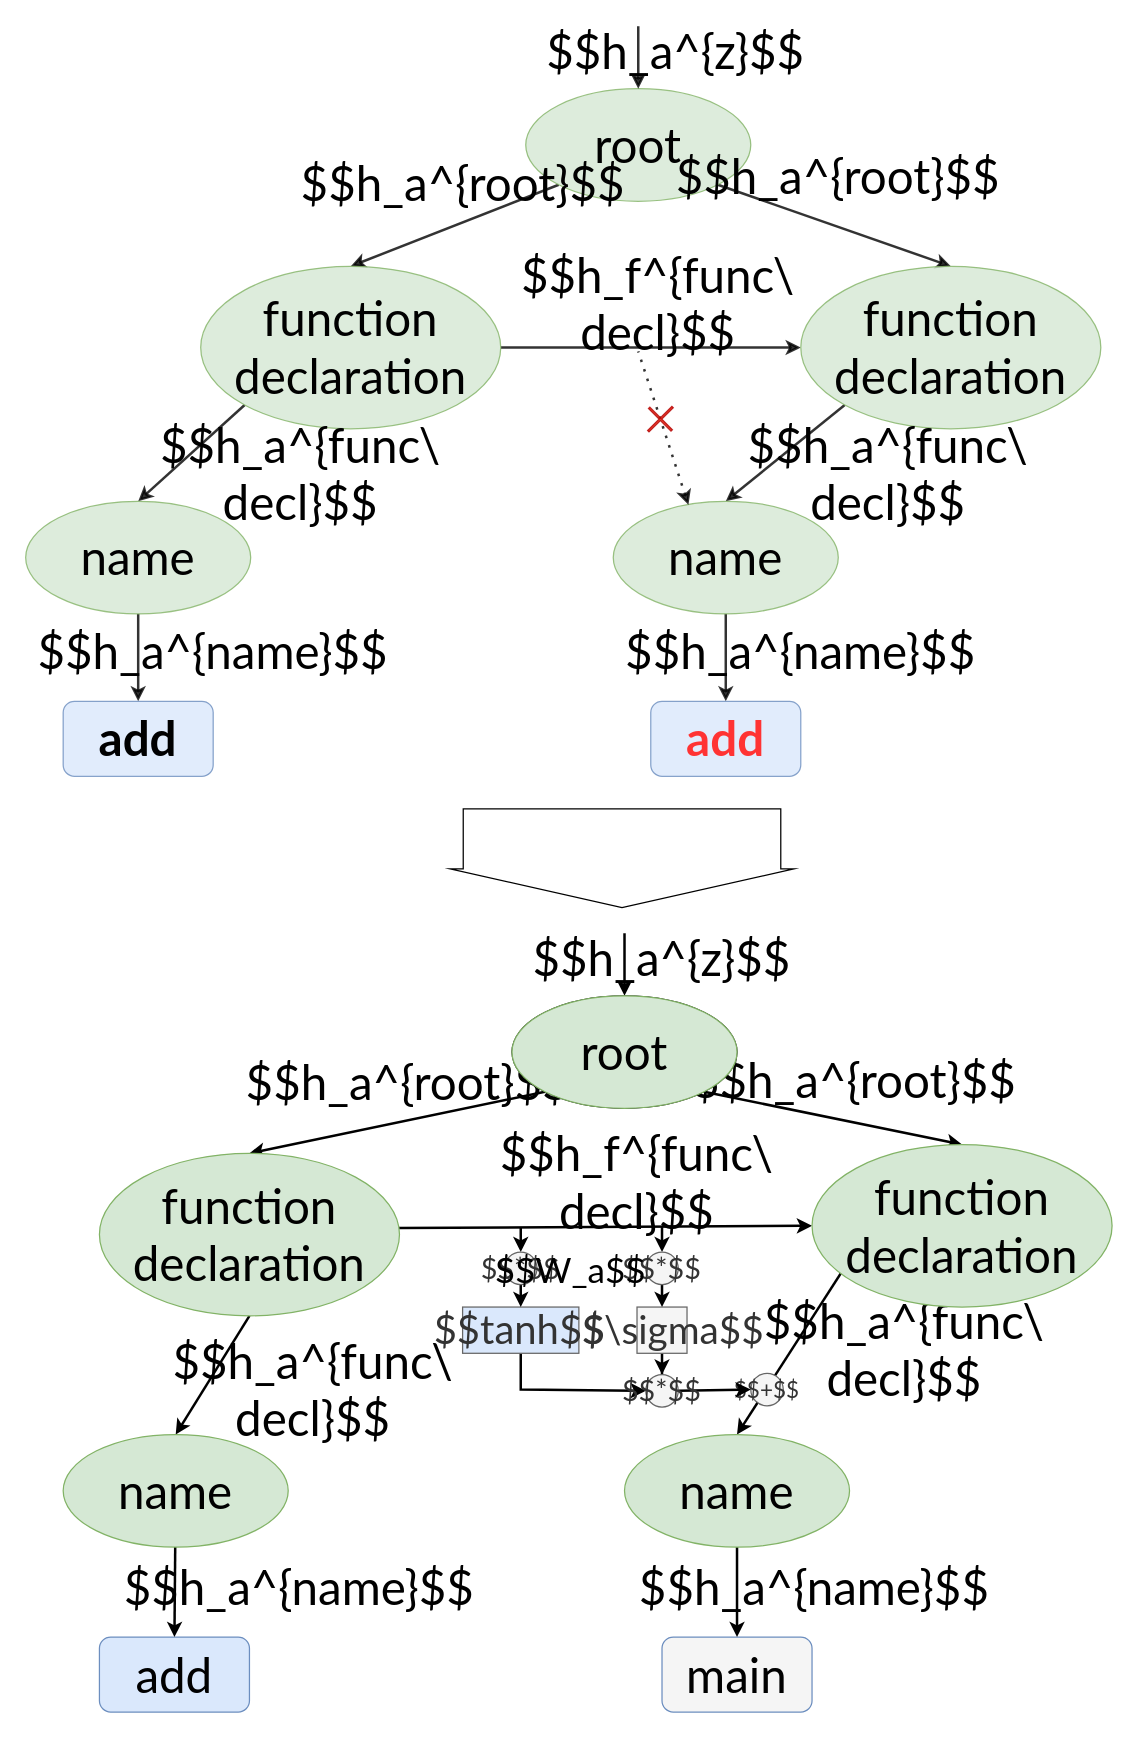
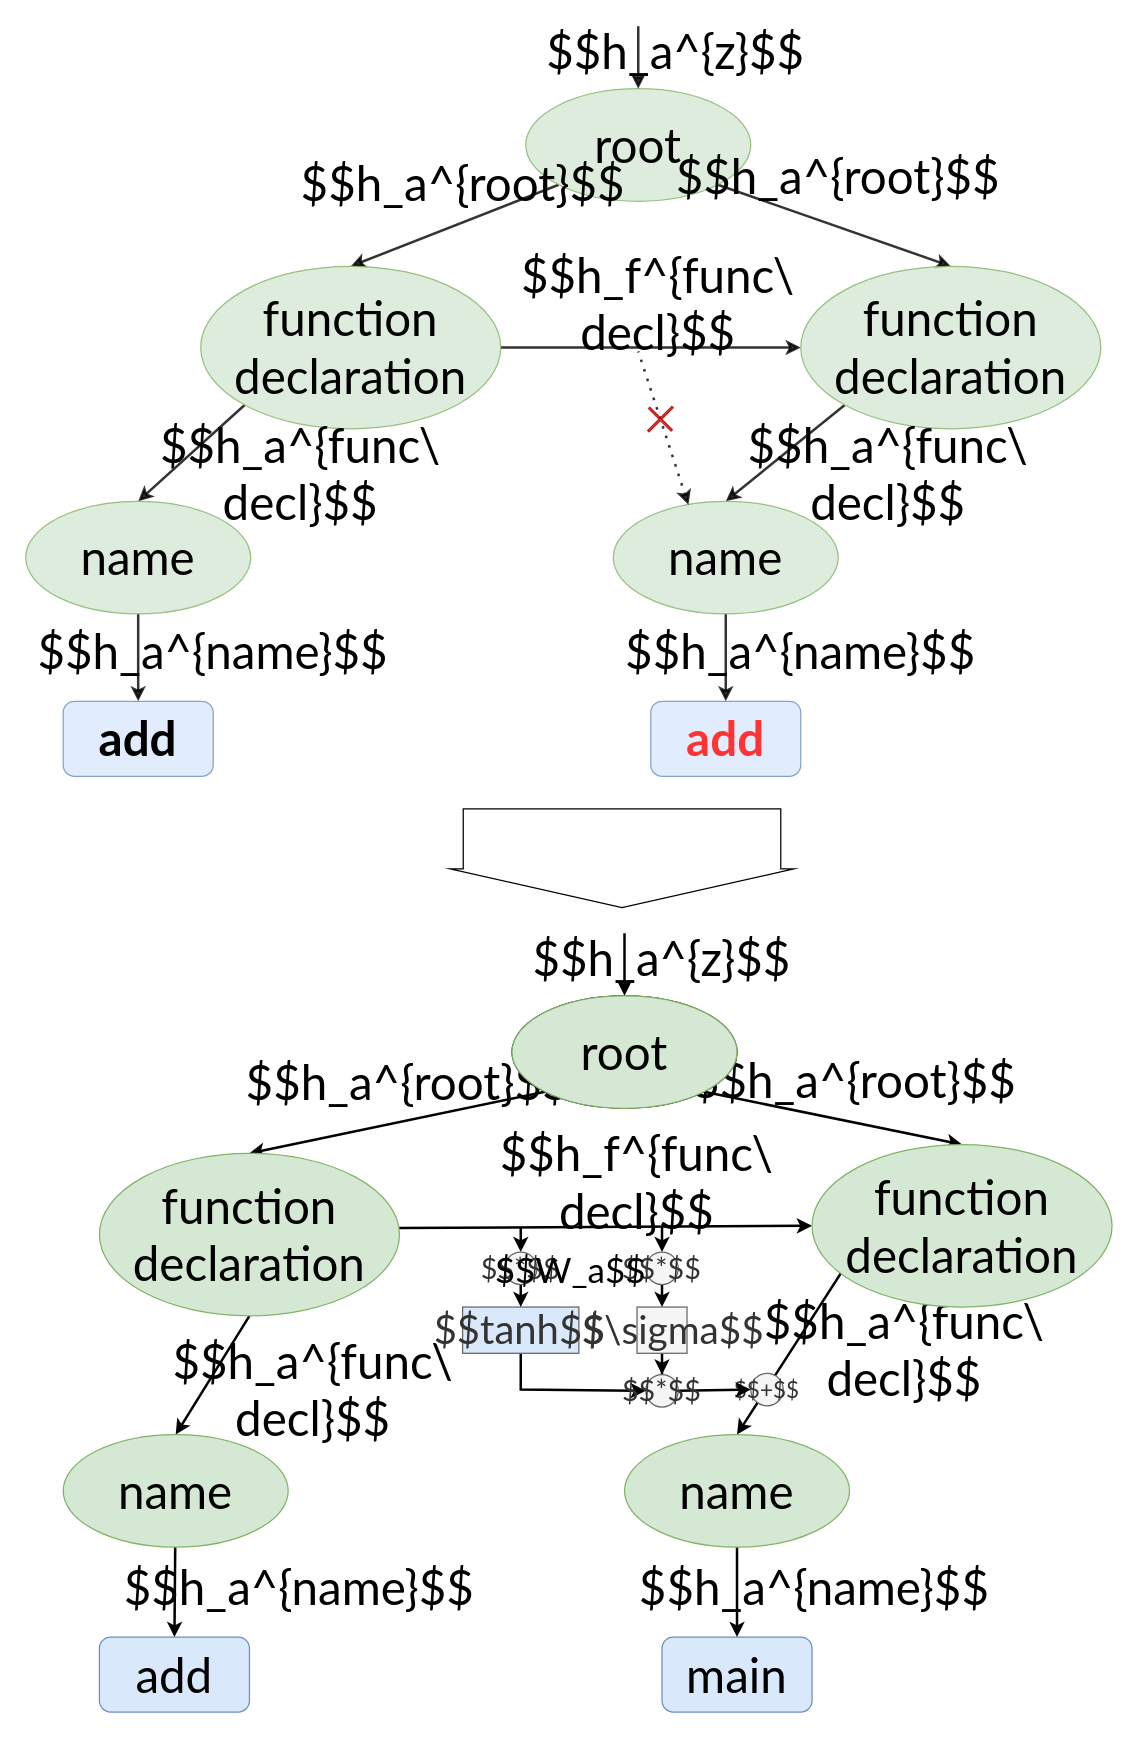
- <mxCell id="59" value="main" style="rounded=1;whiteSpace=wrap;html=1;fontSize=38;strokeColor=#6c8ebf;fillColor=#f5f5f5;fontFamily=Lato;fontSource=https%3A%2F%2Ffonts.googleapis.com%2Fcss%3Ffamily%3DLato;" parent="1" vertex="1"><mxGeometry x="529" y="1308.99" width="120" height="60" as="geometry" /></mxCell>
+ <mxCell id="59" value="main" style="rounded=1;whiteSpace=wrap;html=1;fontSize=38;strokeColor=#6c8ebf;fillColor=#dae8fc;fontFamily=Lato;fontSource=https%3A%2F%2Ffonts.googleapis.com%2Fcss%3Ffamily%3DLato;" parent="1" vertex="1"><mxGeometry x="529" y="1308.99" width="120" height="60" as="geometry" /></mxCell>
